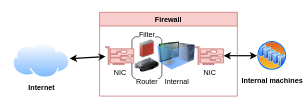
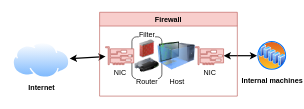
- <mxCell id="14" value="Internal" style="image;html=1;labelBackgroundColor=#ffffff;image=img/lib/clip_art/computers/Virtual_Machine_128x128.png;fontStyle=0" vertex="1" parent="6"><mxGeometry x="97" y="42.5" width="63" height="60" as="geometry" /></mxCell>
+ <mxCell id="14" value="Host" style="image;html=1;labelBackgroundColor=#ffffff;image=img/lib/clip_art/computers/Virtual_Machine_128x128.png;fontStyle=0" vertex="1" parent="6"><mxGeometry x="97" y="42.5" width="63" height="60" as="geometry" /></mxCell>
